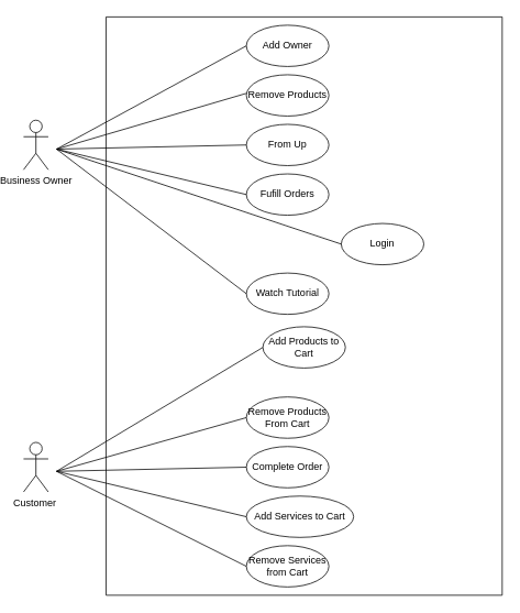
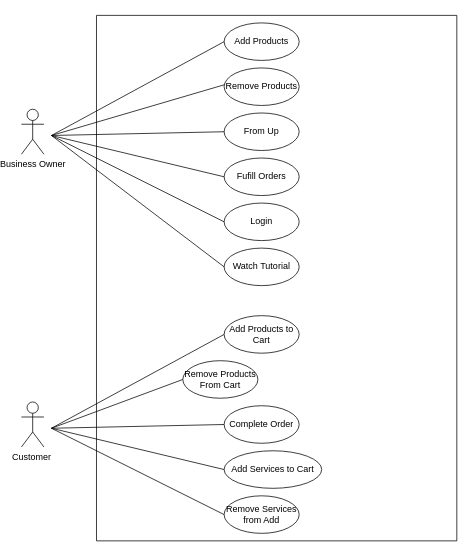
- <mxCell id="9" value="Add Owner" style="ellipse;whiteSpace=wrap;html=1;" vertex="1" parent="1"><mxGeometry x="290" y="30" width="100" height="50" as="geometry" /></mxCell>
+ <mxCell id="9" value="Add Products" style="ellipse;whiteSpace=wrap;html=1;" vertex="1" parent="1"><mxGeometry x="290" y="30" width="100" height="50" as="geometry" /></mxCell>
- <mxCell id="10" value="Login" style="ellipse;whiteSpace=wrap;html=1;" vertex="1" parent="1"><mxGeometry x="405" y="270" width="100" height="50" as="geometry" /></mxCell>
+ <mxCell id="10" value="Login" style="ellipse;whiteSpace=wrap;html=1;" vertex="1" parent="1"><mxGeometry x="290" y="270" width="100" height="50" as="geometry" /></mxCell>
- <mxCell id="20" value="Add Products to Cart" style="ellipse;whiteSpace=wrap;html=1;" vertex="1" parent="1"><mxGeometry x="310" y="395" width="100" height="50" as="geometry" /></mxCell>
+ <mxCell id="20" value="Add Products to Cart" style="ellipse;whiteSpace=wrap;html=1;" vertex="1" parent="1"><mxGeometry x="290" y="420" width="100" height="50" as="geometry" /></mxCell>
- <mxCell id="21" value="Remove Products From Cart" style="ellipse;whiteSpace=wrap;html=1;" vertex="1" parent="1"><mxGeometry x="290" y="480" width="100" height="50" as="geometry" /></mxCell>
+ <mxCell id="21" value="Remove Products From Cart" style="ellipse;whiteSpace=wrap;html=1;" vertex="1" parent="1"><mxGeometry x="235" y="480" width="100" height="50" as="geometry" /></mxCell>
- <mxCell id="24" value="Remove Services from Cart" style="ellipse;whiteSpace=wrap;html=1;" vertex="1" parent="1"><mxGeometry x="290" y="660" width="100" height="50" as="geometry" /></mxCell>
+ <mxCell id="24" value="Remove Services from Add" style="ellipse;whiteSpace=wrap;html=1;" vertex="1" parent="1"><mxGeometry x="290" y="660" width="100" height="50" as="geometry" /></mxCell>
